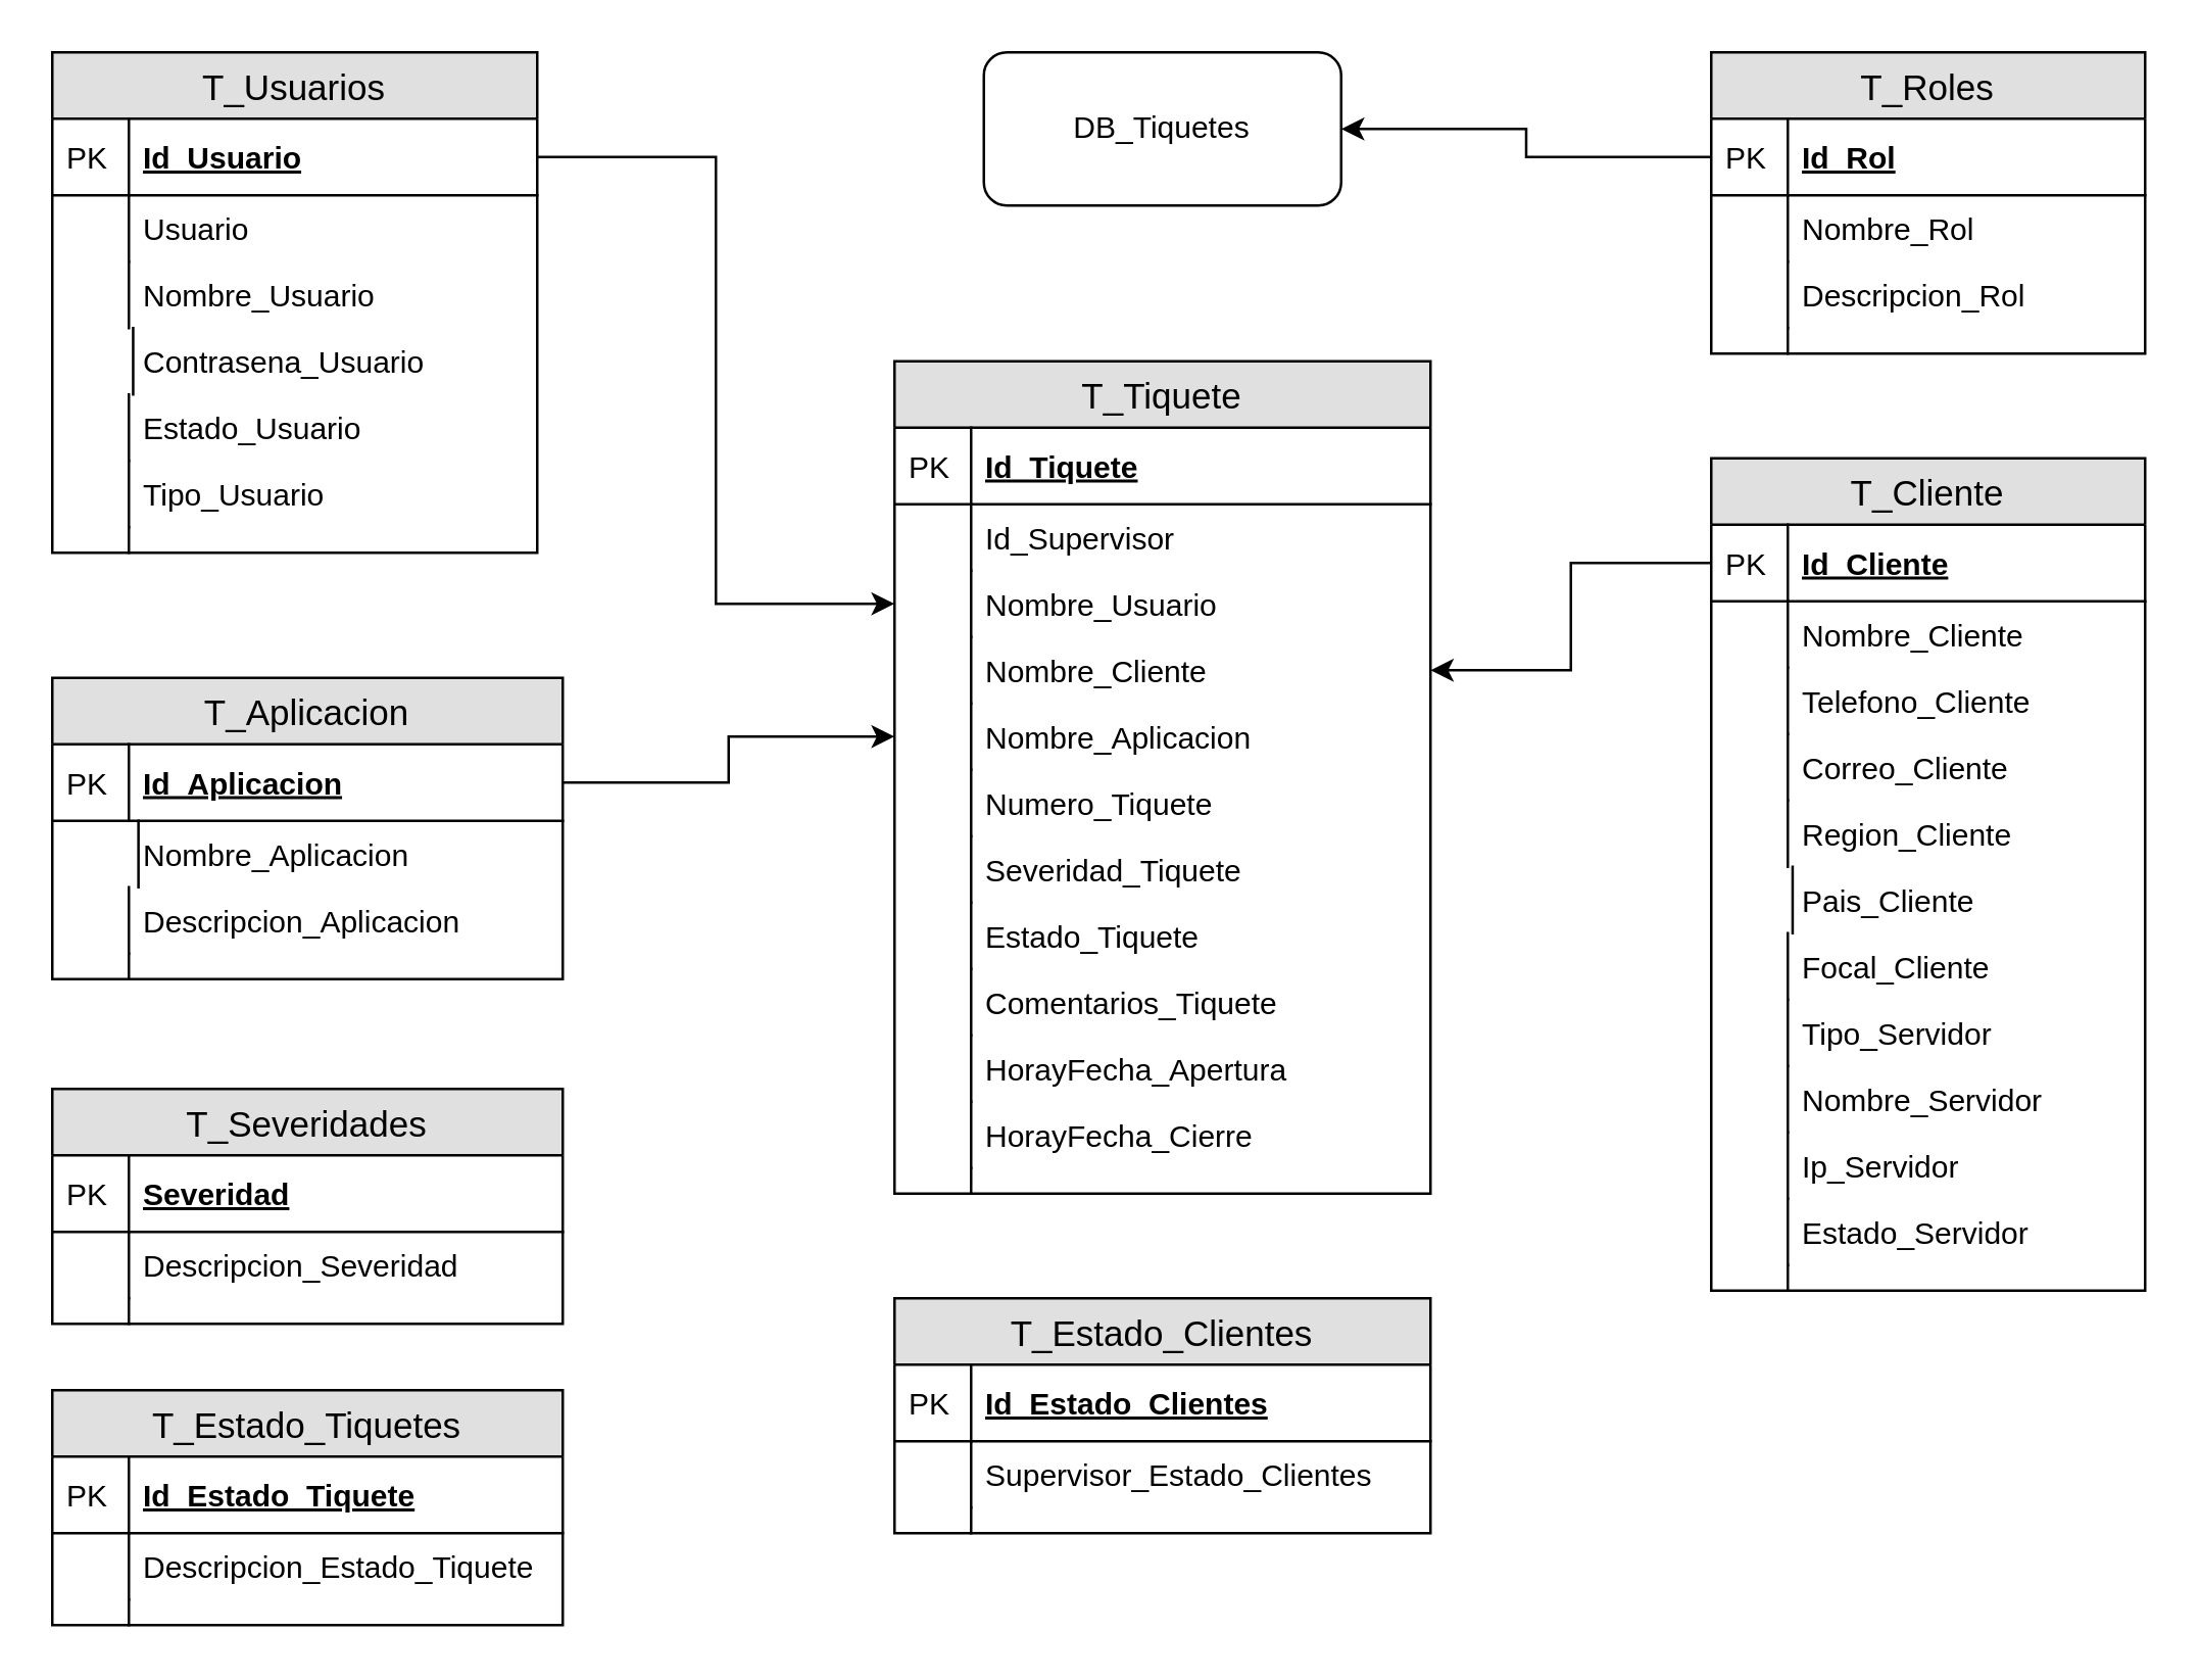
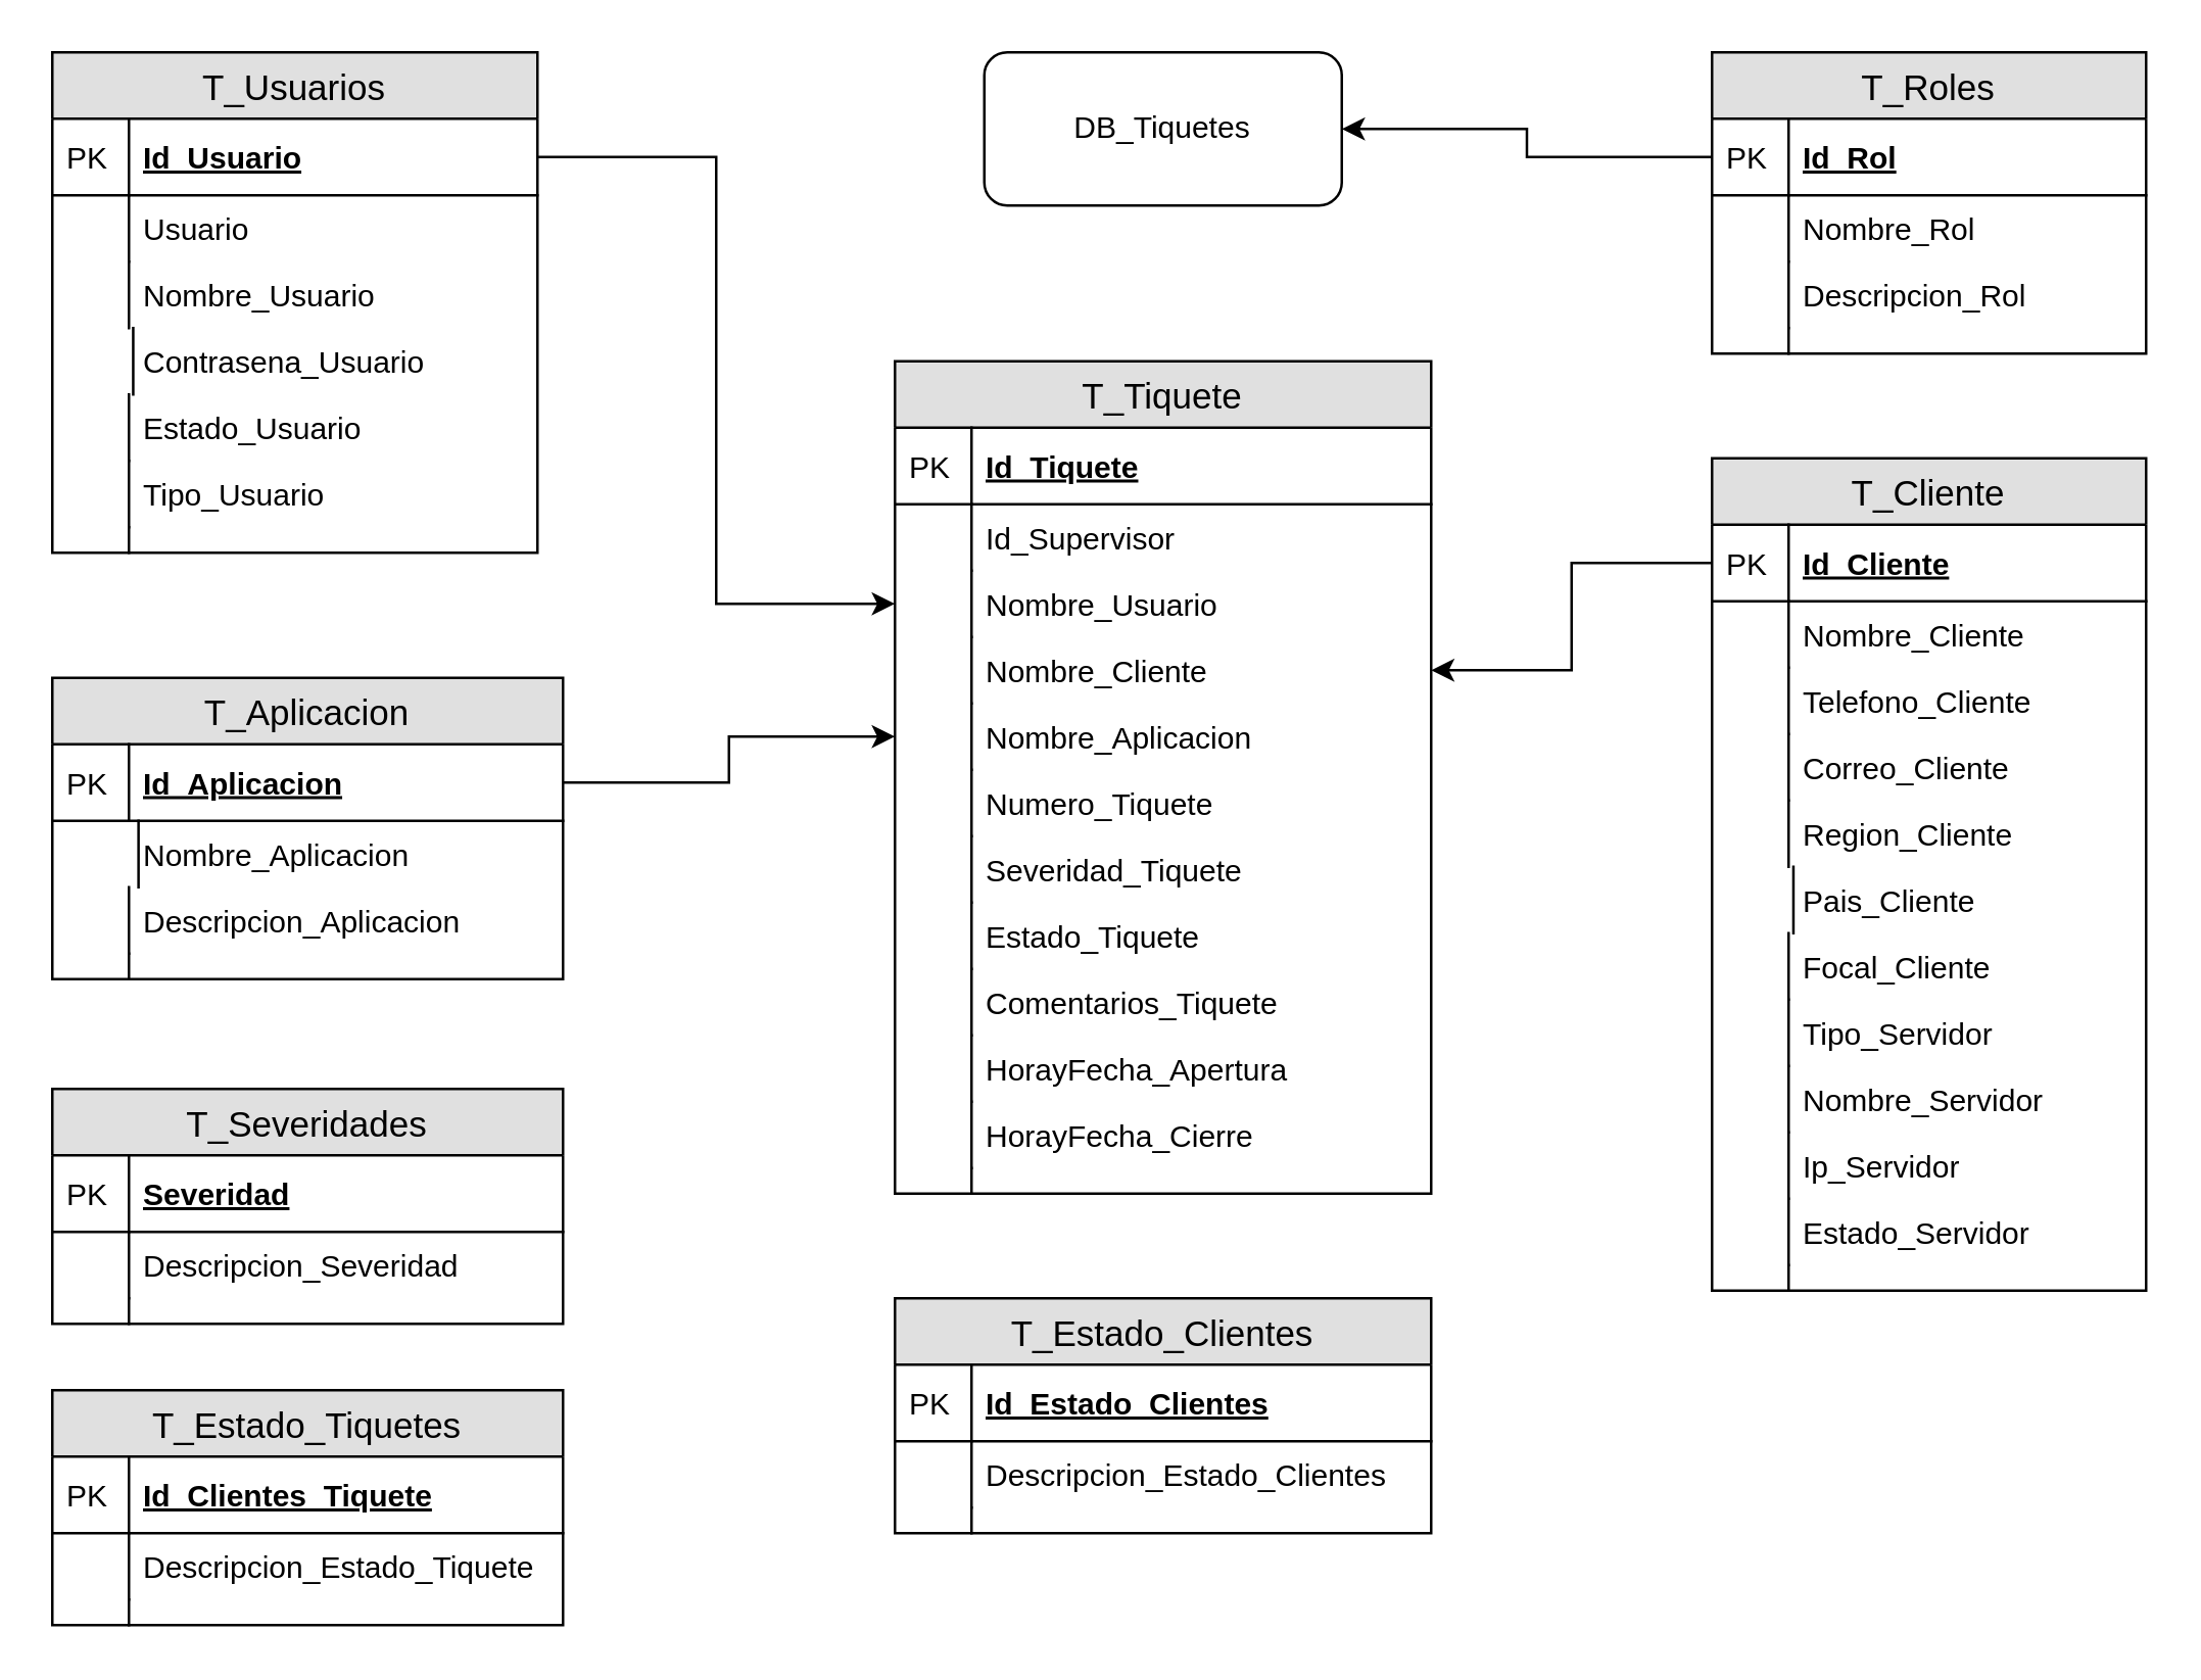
- <mxCell id="46" value="Supervisor_Estado_Clientes" style="shape=partialRectangle;top=0;left=0;right=0;bottom=0;align=left;verticalAlign=top;fillColor=none;spacingLeft=34;spacingRight=4;overflow=hidden;rotatable=0;points=[[0,0.5],[1,0.5]];portConstraint=eastwest;dropTarget=0;fontSize=12;" vertex="1" parent="43"><mxGeometry y="56" width="210" height="26" as="geometry" /></mxCell>
+ <mxCell id="46" value="Descripcion_Estado_Clientes" style="shape=partialRectangle;top=0;left=0;right=0;bottom=0;align=left;verticalAlign=top;fillColor=none;spacingLeft=34;spacingRight=4;overflow=hidden;rotatable=0;points=[[0,0.5],[1,0.5]];portConstraint=eastwest;dropTarget=0;fontSize=12;" vertex="1" parent="43"><mxGeometry y="56" width="210" height="26" as="geometry" /></mxCell>
- <mxCell id="37" value="Id_Estado_Tiquete" style="shape=partialRectangle;top=0;left=0;right=0;bottom=1;align=left;verticalAlign=middle;fillColor=none;spacingLeft=34;spacingRight=4;overflow=hidden;rotatable=0;points=[[0,0.5],[1,0.5]];portConstraint=eastwest;dropTarget=0;fontStyle=5;fontSize=12;" vertex="1" parent="36"><mxGeometry y="26" width="200" height="30" as="geometry" /></mxCell>
+ <mxCell id="37" value="Id_Clientes_Tiquete" style="shape=partialRectangle;top=0;left=0;right=0;bottom=1;align=left;verticalAlign=middle;fillColor=none;spacingLeft=34;spacingRight=4;overflow=hidden;rotatable=0;points=[[0,0.5],[1,0.5]];portConstraint=eastwest;dropTarget=0;fontStyle=5;fontSize=12;" vertex="1" parent="36"><mxGeometry y="26" width="200" height="30" as="geometry" /></mxCell>
